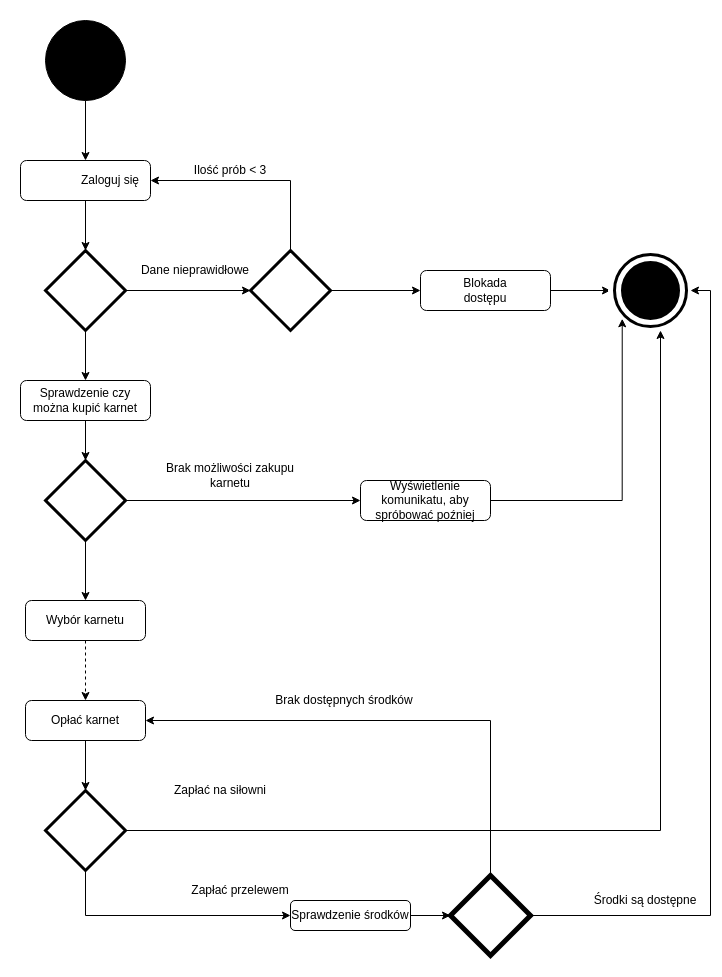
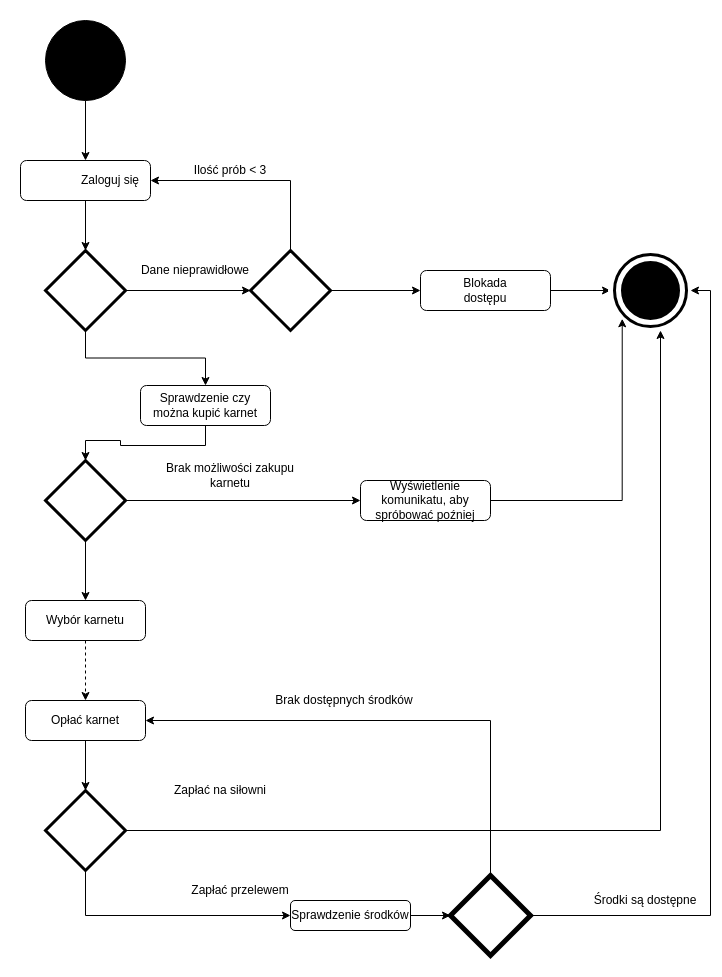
- <mxCell id="20" value="Sprawdzenie czy można kupić karnet" style="rounded=1;whiteSpace=wrap;html=1;fillColor=#ffffff;" vertex="1" parent="1"><mxGeometry x="20" y="380" width="130" height="40" as="geometry" /></mxCell>
+ <mxCell id="20" value="Sprawdzenie czy można kupić karnet" style="rounded=1;whiteSpace=wrap;html=1;fillColor=#ffffff;" vertex="1" parent="1"><mxGeometry x="140" y="385" width="130" height="40" as="geometry" /></mxCell>
